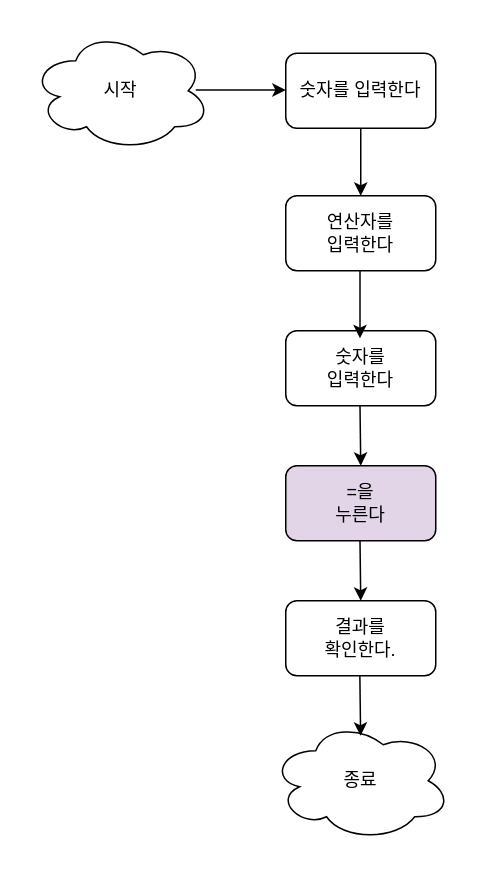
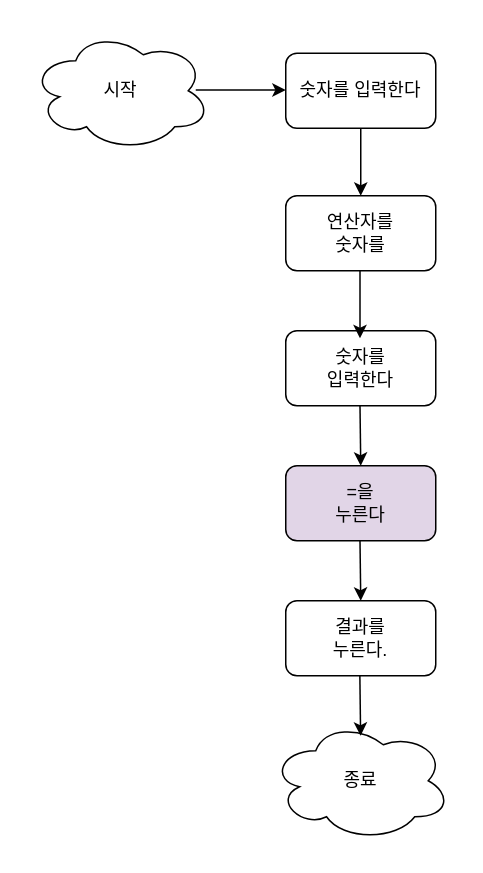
- <mxCell id="5" value="연산자를 &lt;br&gt;입력한다" style="rounded=1;whiteSpace=wrap;html=1;" vertex="1" parent="1"><mxGeometry x="190" y="130" width="100" height="50" as="geometry" /></mxCell>
+ <mxCell id="5" value="연산자를 &lt;br&gt;숫자를" style="rounded=1;whiteSpace=wrap;html=1;" vertex="1" parent="1"><mxGeometry x="190" y="130" width="100" height="50" as="geometry" /></mxCell>
- <mxCell id="12" value="결과를&lt;br&gt;확인한다." style="rounded=1;whiteSpace=wrap;html=1;" vertex="1" parent="1"><mxGeometry x="190" y="400" width="100" height="50" as="geometry" /></mxCell>
+ <mxCell id="12" value="결과를&lt;br&gt;누른다." style="rounded=1;whiteSpace=wrap;html=1;" vertex="1" parent="1"><mxGeometry x="190" y="400" width="100" height="50" as="geometry" /></mxCell>
